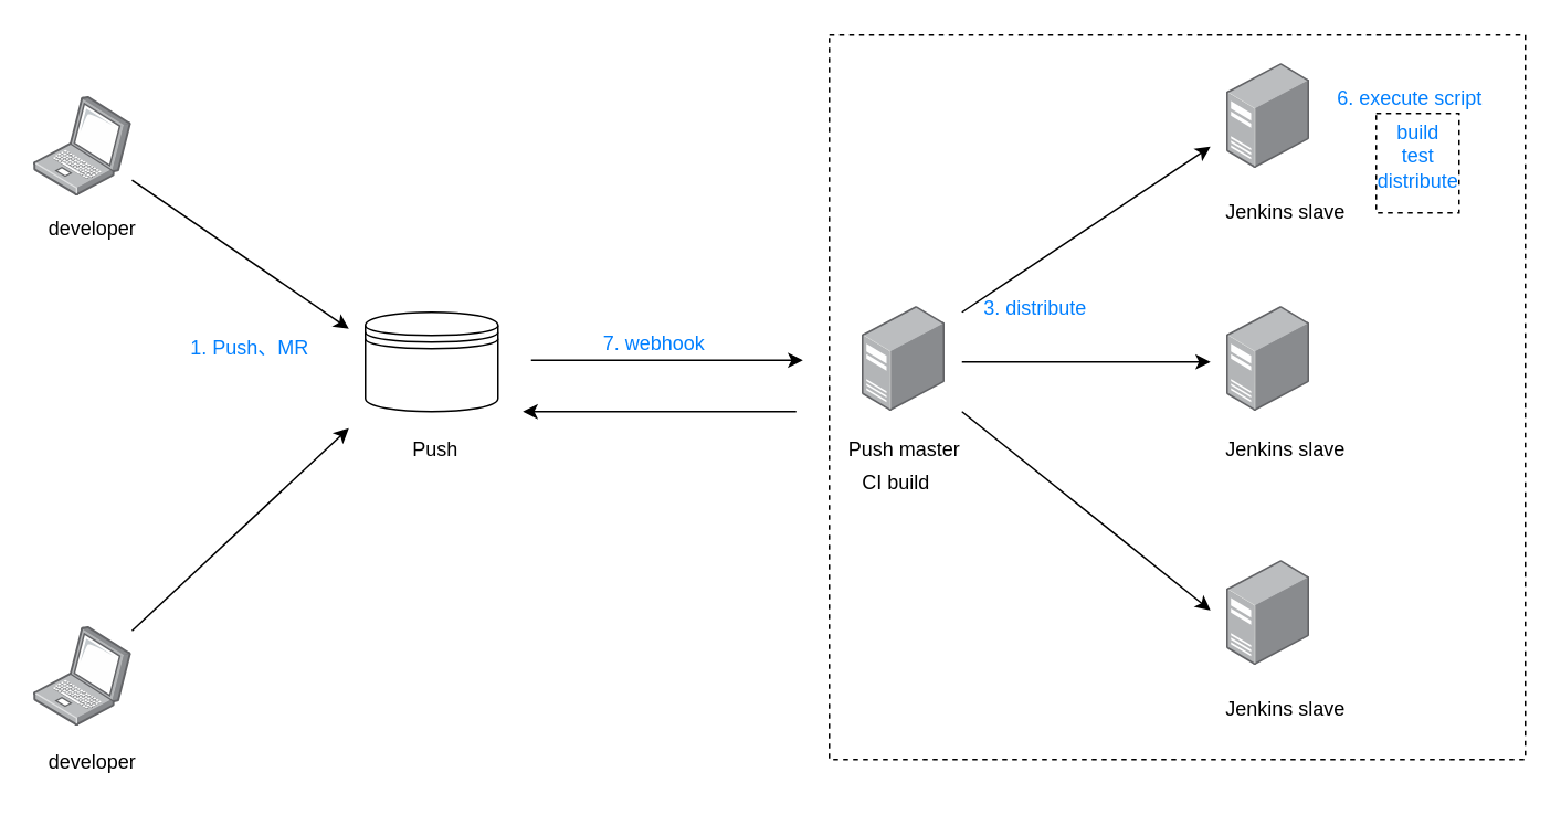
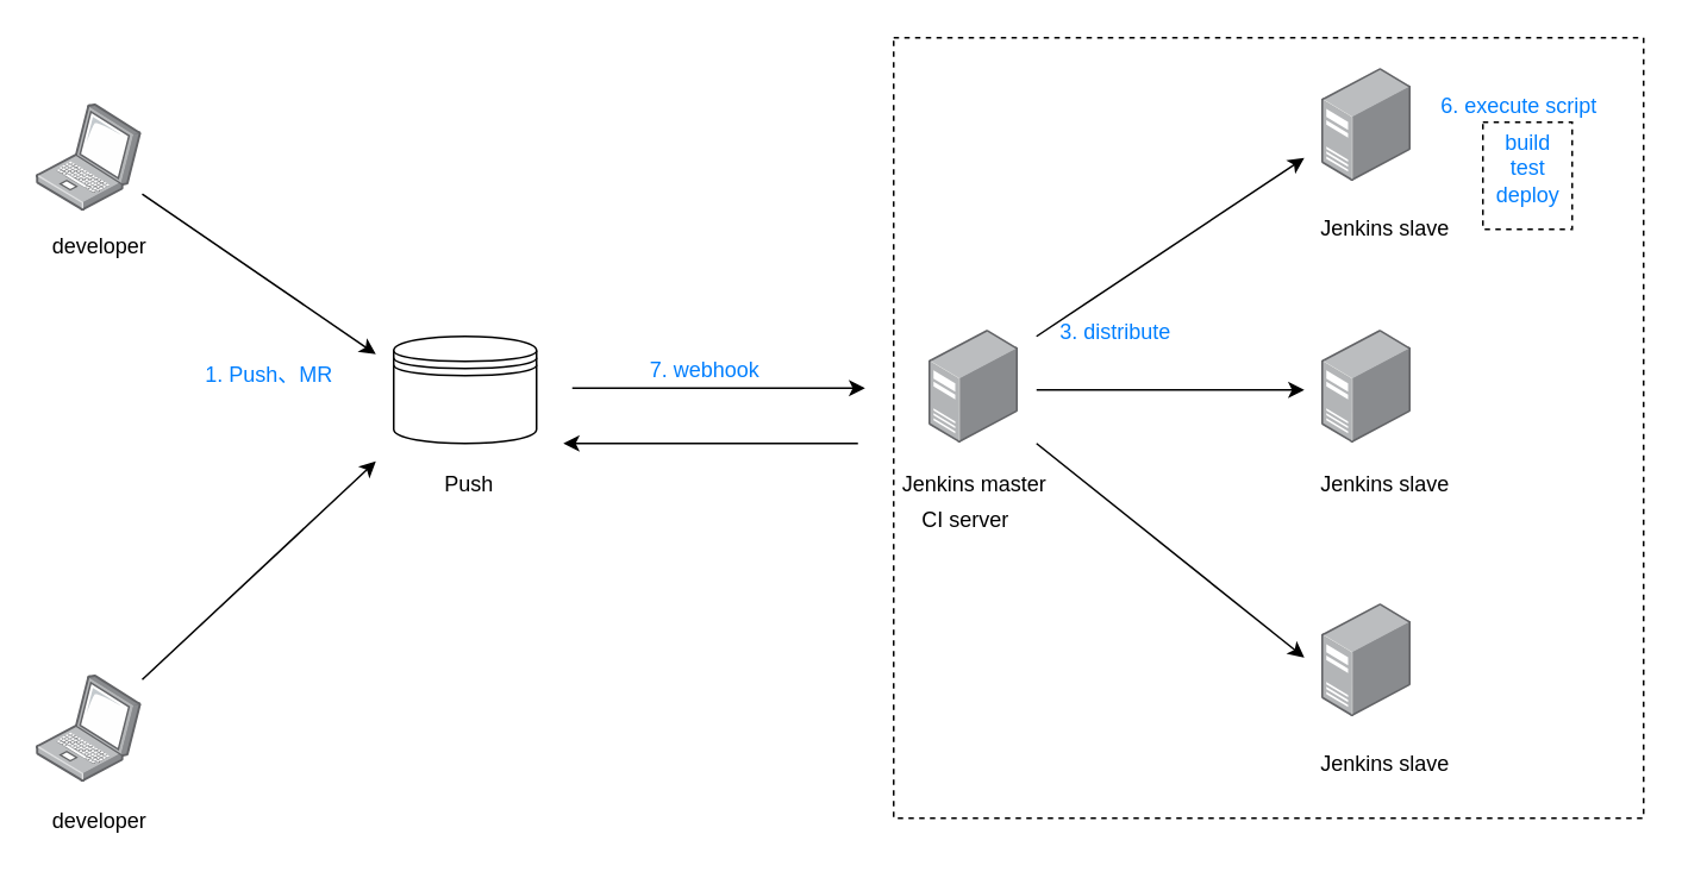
- <mxCell id="28" value="build&lt;br&gt;test&lt;br&gt;distribute" style="text;html=1;align=center;verticalAlign=middle;resizable=0;points=[];autosize=1;fontColor=#007FFF;" parent="1" vertex="1"><mxGeometry x="830" y="69" width="50" height="50" as="geometry" /></mxCell>
+ <mxCell id="28" value="build&lt;br&gt;test&lt;br&gt;deploy" style="text;html=1;align=center;verticalAlign=middle;resizable=0;points=[];autosize=1;fontColor=#007FFF;" parent="1" vertex="1"><mxGeometry x="830" y="69" width="50" height="50" as="geometry" /></mxCell>
- <mxCell id="14" value="Push master" style="text;html=1;align=center;verticalAlign=middle;resizable=0;points=[];autosize=1;" parent="1" vertex="1"><mxGeometry x="495" y="261" width="100" height="20" as="geometry" /></mxCell>
+ <mxCell id="14" value="Jenkins master" style="text;html=1;align=center;verticalAlign=middle;resizable=0;points=[];autosize=1;" parent="1" vertex="1"><mxGeometry x="495" y="261" width="100" height="20" as="geometry" /></mxCell>
- <mxCell id="25" value="CI build" style="text;html=1;align=center;verticalAlign=middle;resizable=0;points=[];autosize=1;" parent="1" vertex="1"><mxGeometry x="510" y="281" width="60" height="20" as="geometry" /></mxCell>
+ <mxCell id="25" value="CI server" style="text;html=1;align=center;verticalAlign=middle;resizable=0;points=[];autosize=1;" parent="1" vertex="1"><mxGeometry x="510" y="281" width="60" height="20" as="geometry" /></mxCell>
